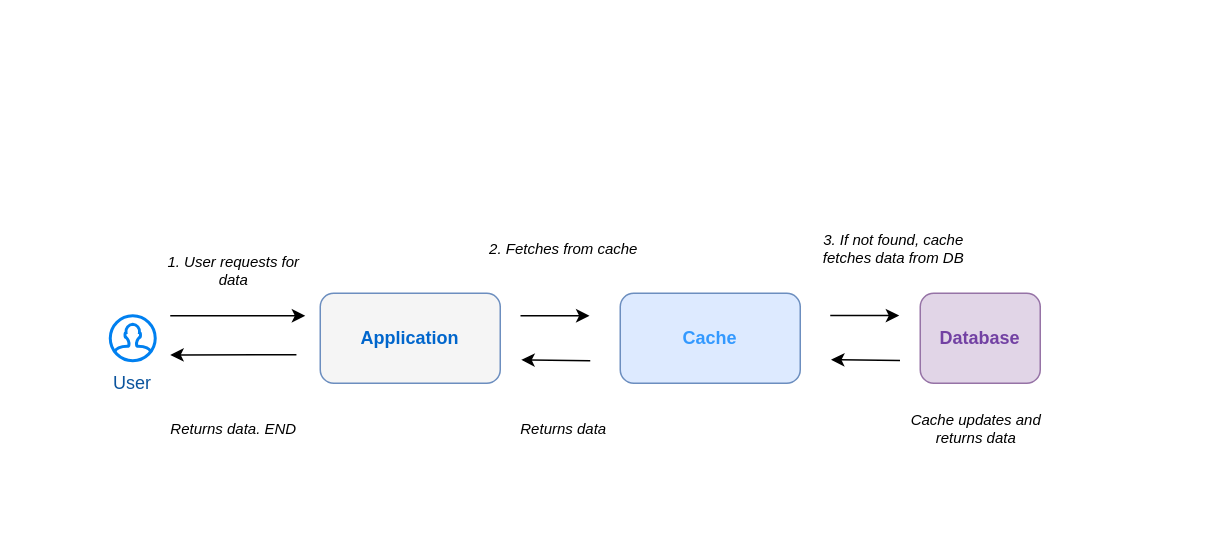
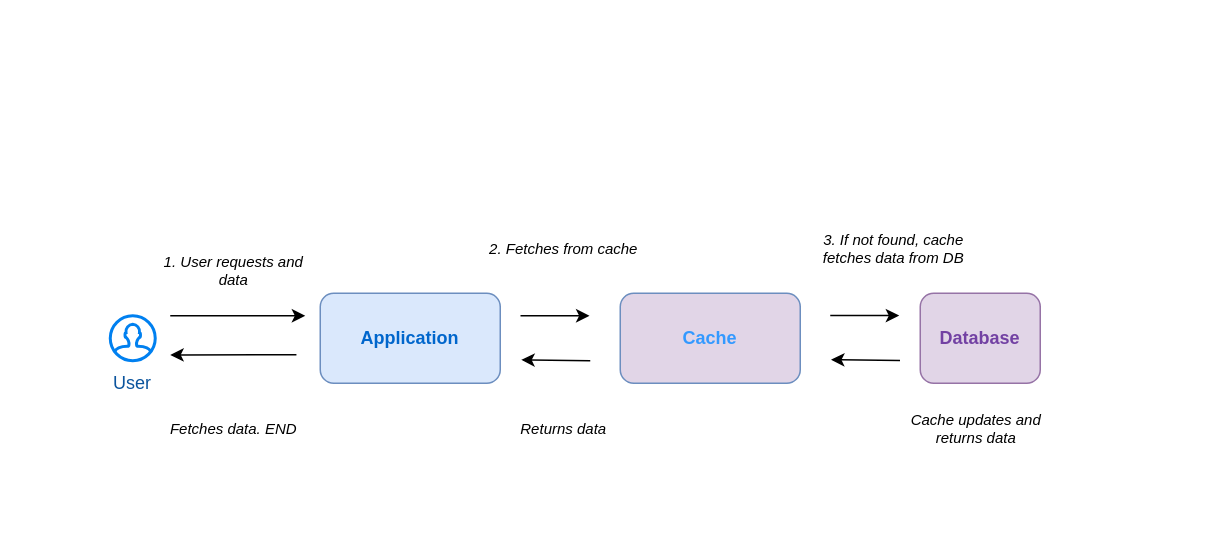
- <mxCell id="11" value="1. User requests for data" style="text;html=1;align=center;verticalAlign=middle;whiteSpace=wrap;rounded=0;fontSize=10;fontStyle=2" vertex="1" parent="1"><mxGeometry x="103" y="165" width="105" height="30" as="geometry" /></mxCell>
+ <mxCell id="11" value="1. User requests and data" style="text;html=1;align=center;verticalAlign=middle;whiteSpace=wrap;rounded=0;fontSize=10;fontStyle=2" vertex="1" parent="1"><mxGeometry x="103" y="165" width="105" height="30" as="geometry" /></mxCell>
- <mxCell id="5" value="&lt;b&gt;Application&lt;/b&gt;" style="rounded=1;whiteSpace=wrap;html=1;fillColor=#f5f5f5;strokeColor=#6c8ebf;fontColor=#0066CC;" vertex="1" parent="1"><mxGeometry x="213" y="195" width="120" height="60" as="geometry" /></mxCell>
+ <mxCell id="5" value="&lt;b&gt;Application&lt;/b&gt;" style="rounded=1;whiteSpace=wrap;html=1;fillColor=#dae8fc;strokeColor=#6c8ebf;fontColor=#0066CC;" vertex="1" parent="1"><mxGeometry x="213" y="195" width="120" height="60" as="geometry" /></mxCell>
- <mxCell id="6" value="&lt;b&gt;&lt;font color=&quot;#3399ff&quot;&gt;Cache&lt;/font&gt;&lt;/b&gt;" style="rounded=1;whiteSpace=wrap;html=1;fillColor=#DDEAFF;strokeColor=#6c8ebf;fontColor=#A9C4EB;" vertex="1" parent="1"><mxGeometry x="413" y="195" width="120" height="60" as="geometry" /></mxCell>
+ <mxCell id="6" value="&lt;b&gt;&lt;font color=&quot;#3399ff&quot;&gt;Cache&lt;/font&gt;&lt;/b&gt;" style="rounded=1;whiteSpace=wrap;html=1;fillColor=#e1d5e7;strokeColor=#6c8ebf;fontColor=#A9C4EB;" vertex="1" parent="1"><mxGeometry x="413" y="195" width="120" height="60" as="geometry" /></mxCell>
- <mxCell id="13" value="Returns data. END" style="text;html=1;align=center;verticalAlign=middle;whiteSpace=wrap;rounded=0;fontSize=10;fontStyle=2" vertex="1" parent="1"><mxGeometry x="103" y="270" width="105" height="30" as="geometry" /></mxCell>
+ <mxCell id="13" value="Fetches data. END" style="text;html=1;align=center;verticalAlign=middle;whiteSpace=wrap;rounded=0;fontSize=10;fontStyle=2" vertex="1" parent="1"><mxGeometry x="103" y="270" width="105" height="30" as="geometry" /></mxCell>
